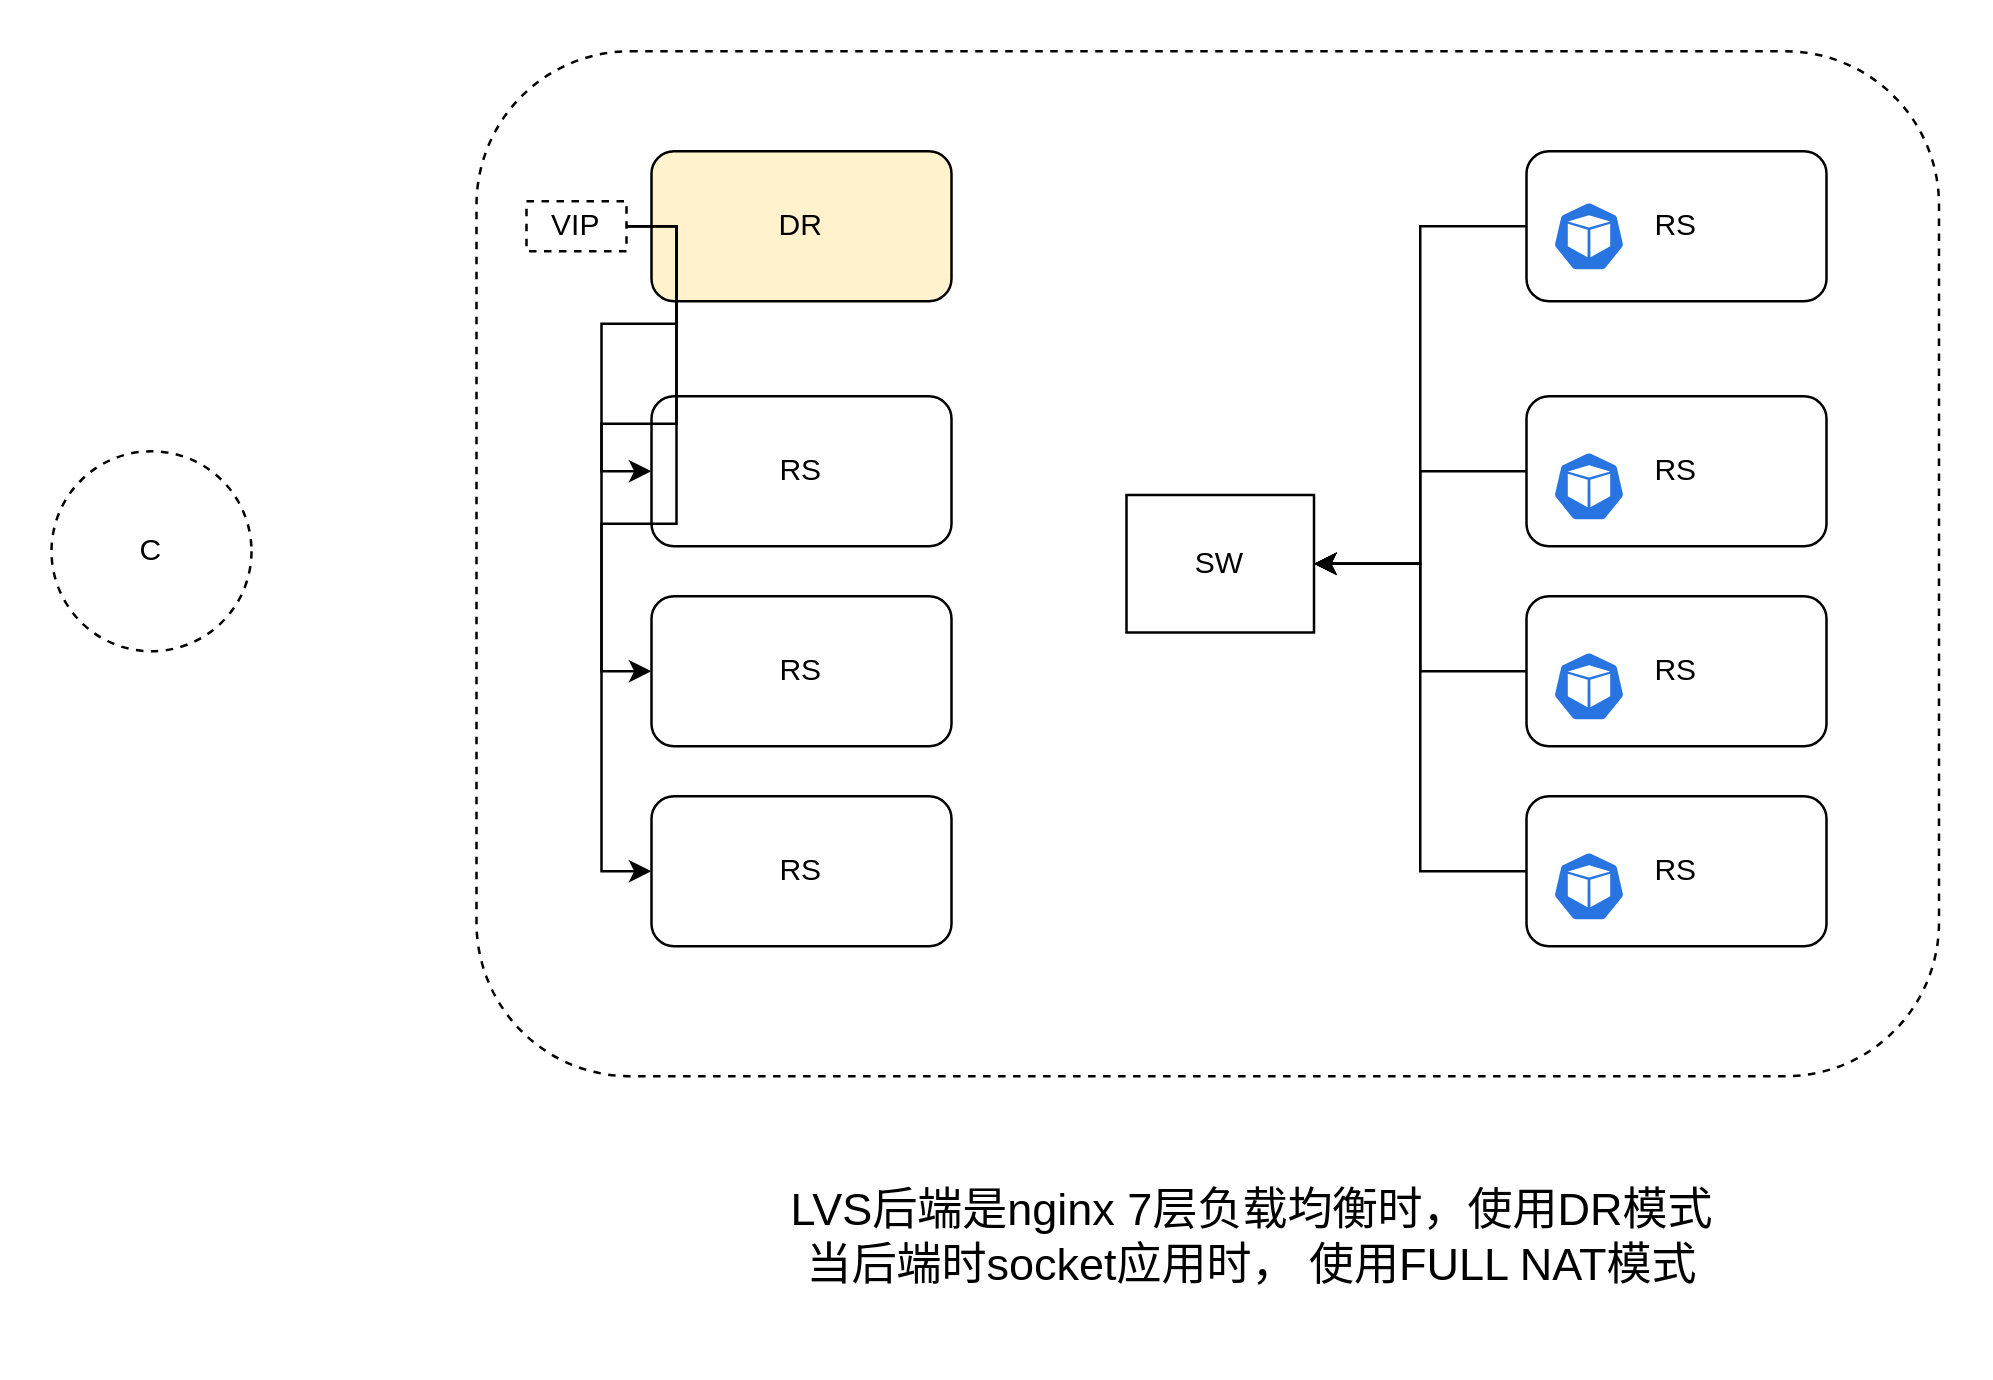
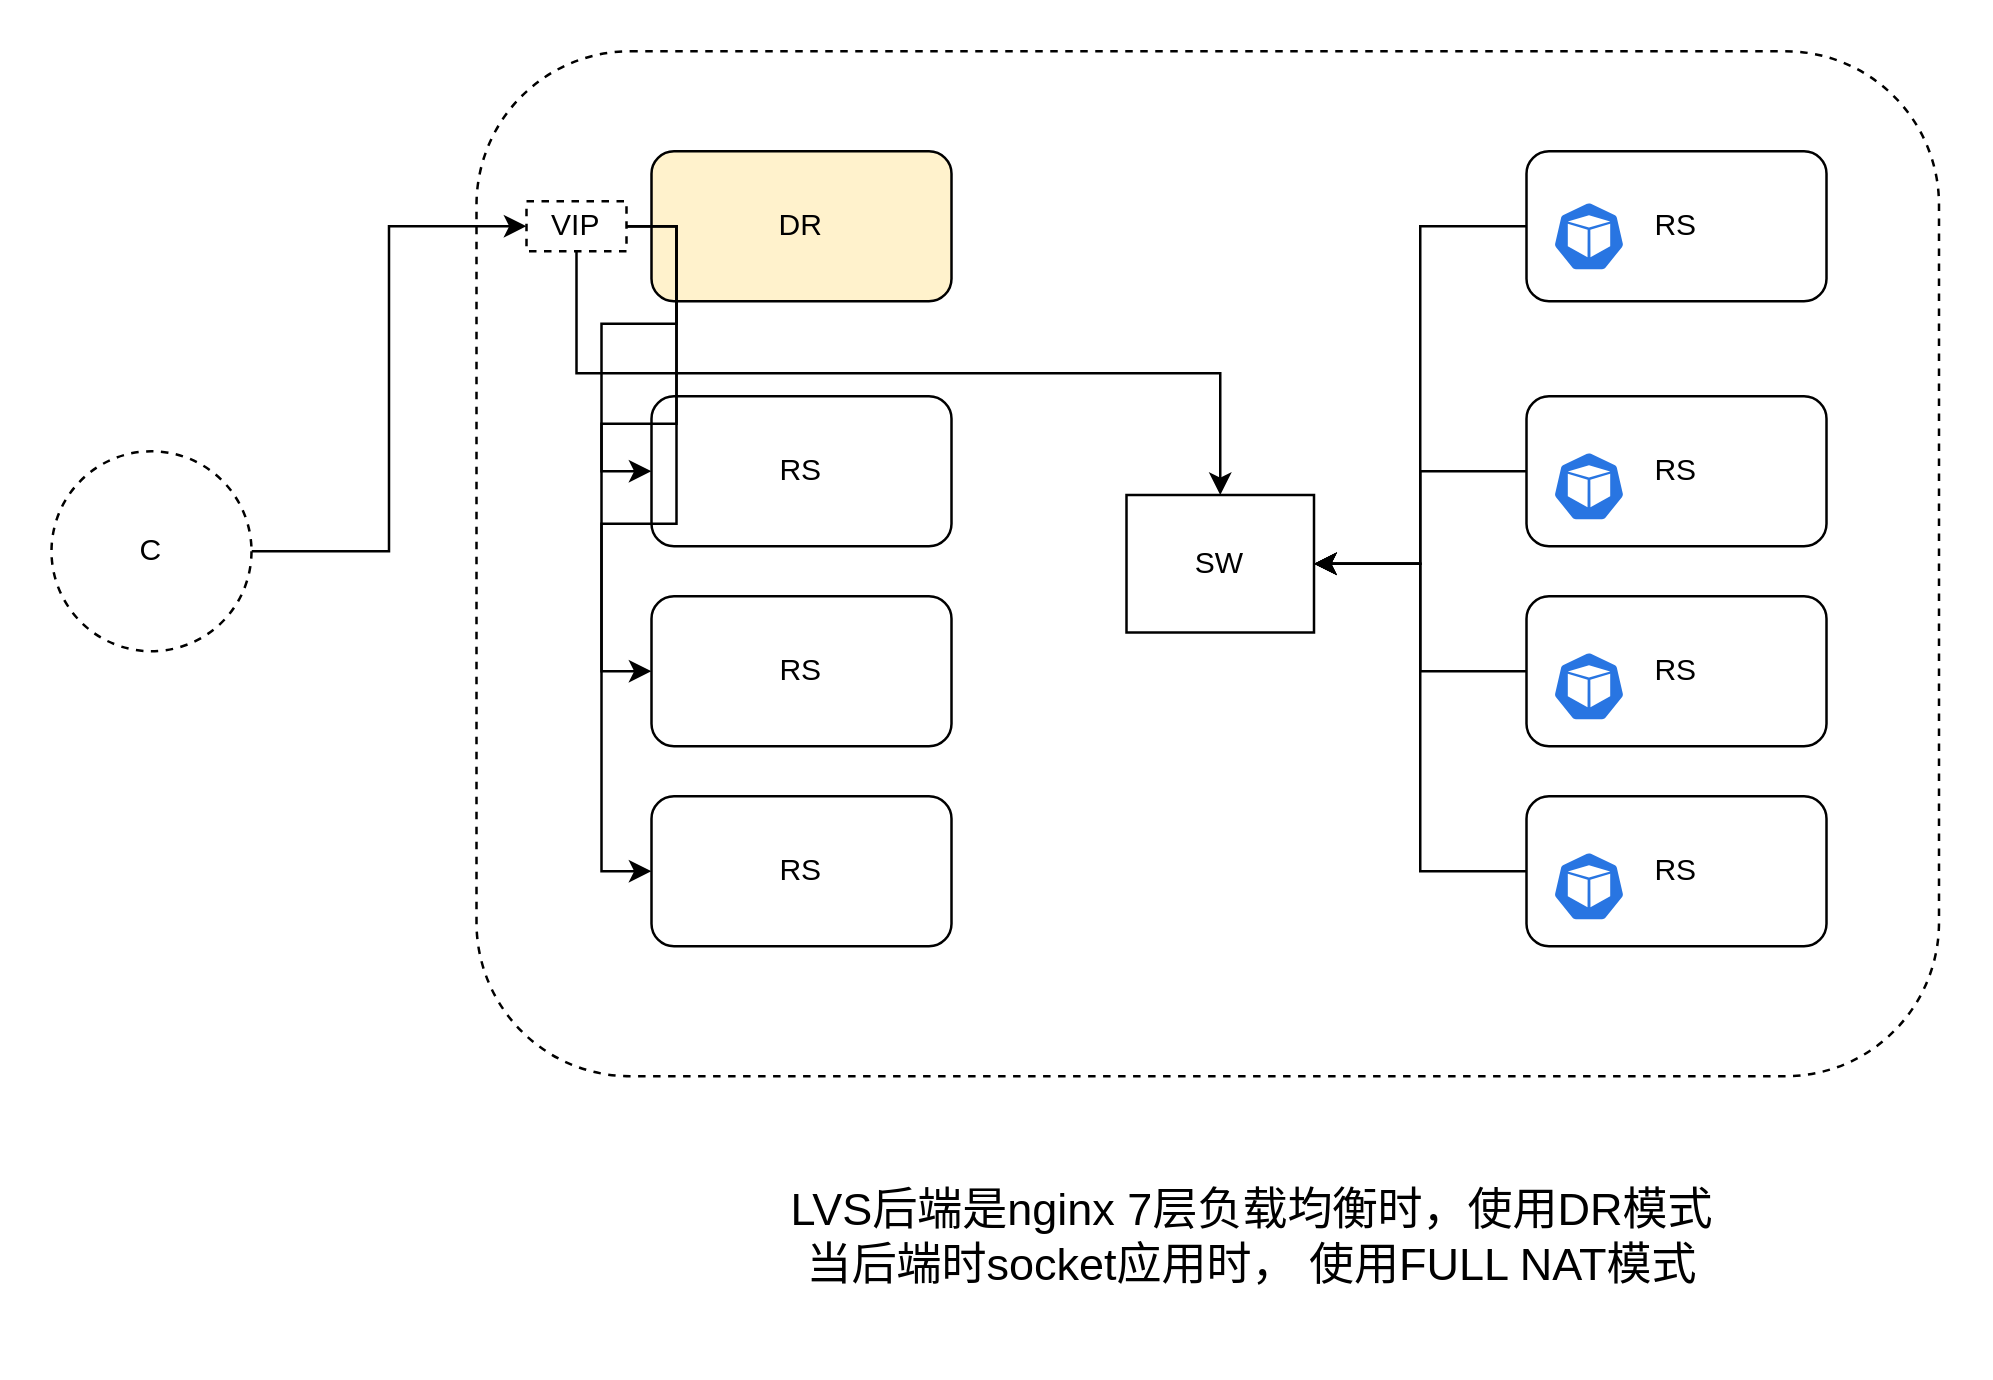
+ <mxCell id="12" style="edgeStyle=orthogonalEdgeStyle;rounded=0;orthogonalLoop=1;jettySize=auto;html=1;exitX=0.5;exitY=1;exitDx=0;exitDy=0;" edge="1" parent="1" source="13" target="14"><mxGeometry relative="1" as="geometry" /></mxCell>
+ <mxCell id="3" style="edgeStyle=orthogonalEdgeStyle;rounded=0;orthogonalLoop=1;jettySize=auto;html=1;entryX=0;entryY=0.5;entryDx=0;entryDy=0;" edge="1" parent="1" source="4" target="13"><mxGeometry relative="1" as="geometry" /></mxCell>
